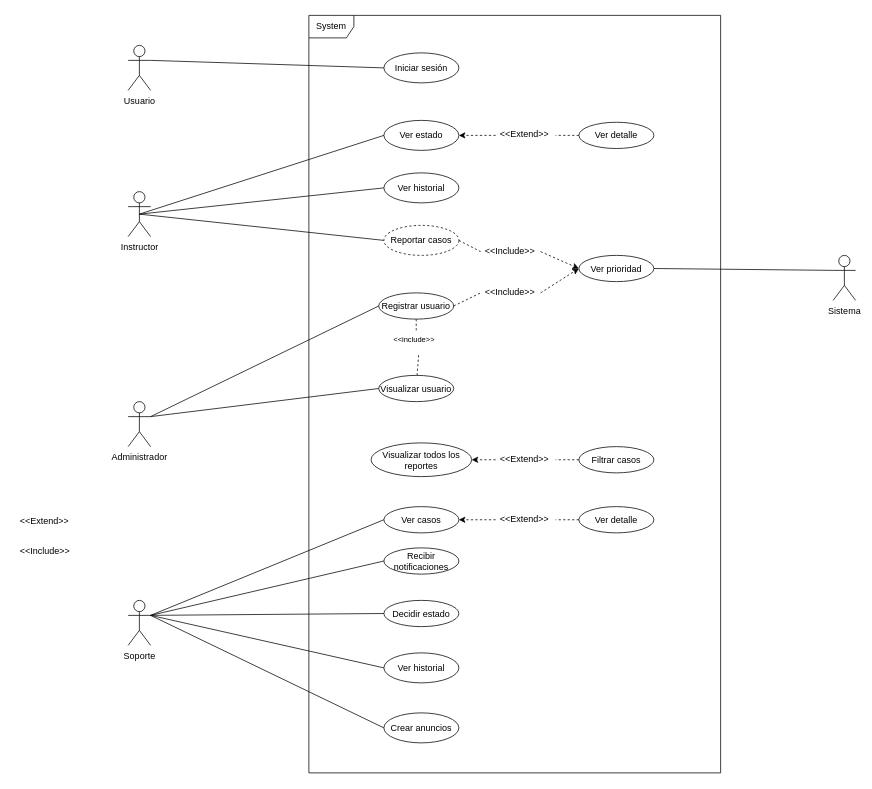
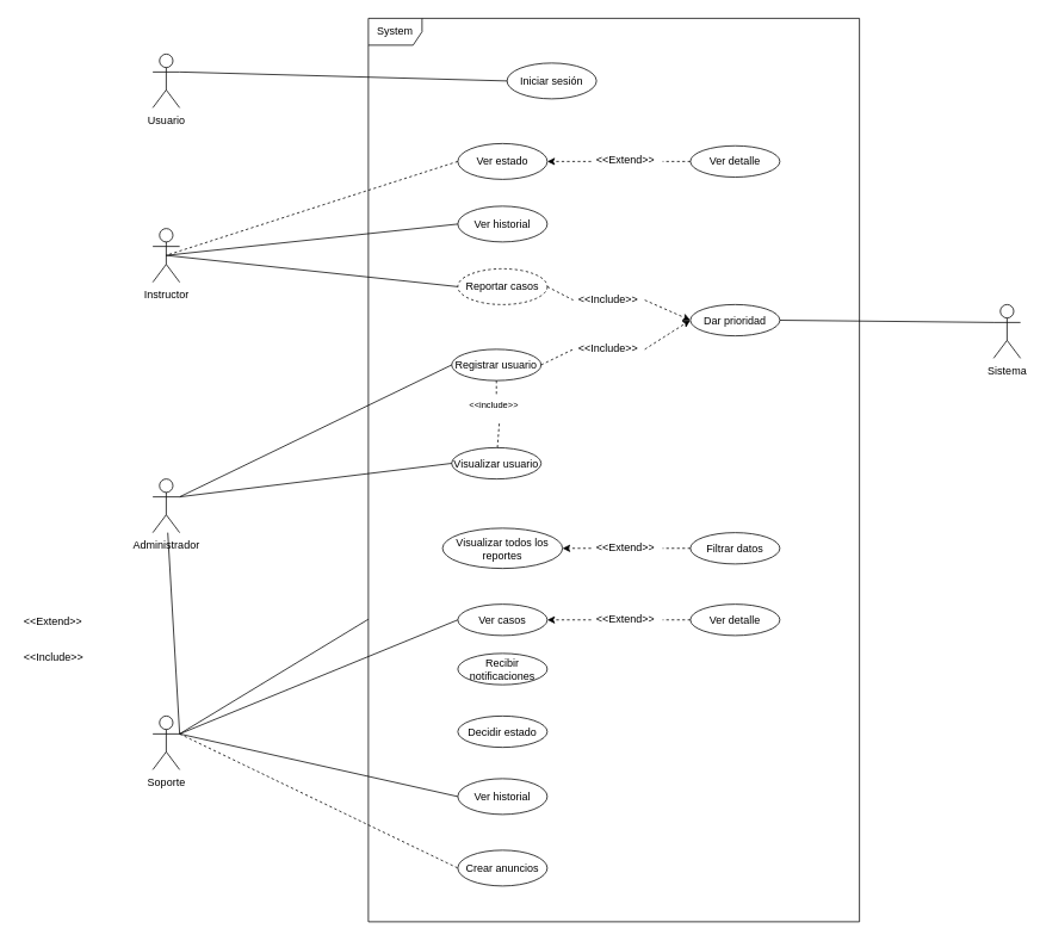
- <mxCell id="7" value="Iniciar sesión" style="ellipse;whiteSpace=wrap;html=1;" vertex="1" parent="1"><mxGeometry x="511" y="70" width="100" height="40" as="geometry" /></mxCell>
+ <mxCell id="7" value="Iniciar sesión" style="ellipse;whiteSpace=wrap;html=1;" vertex="1" parent="1"><mxGeometry x="566" y="70" width="100" height="40" as="geometry" /></mxCell>
- <mxCell id="17" style="rounded=0;orthogonalLoop=1;jettySize=auto;html=1;exitX=0;exitY=0.5;exitDx=0;exitDy=0;endArrow=none;endFill=0;entryX=0.5;entryY=0.5;entryDx=0;entryDy=0;entryPerimeter=0;" edge="1" parent="1" source="16" target="2"><mxGeometry relative="1" as="geometry"><mxPoint x="380" y="315" as="targetPoint" /></mxGeometry></mxCell>
+ <mxCell id="17" style="rounded=0;orthogonalLoop=1;jettySize=auto;html=1;exitX=0;exitY=0.5;exitDx=0;exitDy=0;endArrow=none;endFill=0;entryX=0.5;entryY=0.5;entryDx=0;entryDy=0;entryPerimeter=0;dashed=1;" edge="1" parent="1" source="16" target="2"><mxGeometry relative="1" as="geometry"><mxPoint x="380" y="315" as="targetPoint" /></mxGeometry></mxCell>
- <mxCell id="20" value="Ver prioridad" style="ellipse;whiteSpace=wrap;html=1;" vertex="1" parent="1"><mxGeometry x="771" y="340" width="100" height="35" as="geometry" /></mxCell>
+ <mxCell id="20" value="Dar prioridad" style="ellipse;whiteSpace=wrap;html=1;" vertex="1" parent="1"><mxGeometry x="771" y="340" width="100" height="35" as="geometry" /></mxCell>
- <mxCell id="36" value="Filtrar casos" style="ellipse;whiteSpace=wrap;html=1;" vertex="1" parent="1"><mxGeometry x="771" y="595" width="100" height="35" as="geometry" /></mxCell>
+ <mxCell id="36" value="Filtrar datos" style="ellipse;whiteSpace=wrap;html=1;" vertex="1" parent="1"><mxGeometry x="771" y="595" width="100" height="35" as="geometry" /></mxCell>
- <mxCell id="21" style="rounded=0;orthogonalLoop=1;jettySize=auto;html=1;exitX=1;exitY=0.333;exitDx=0;exitDy=0;exitPerimeter=0;entryX=0;entryY=0.5;entryDx=0;entryDy=0;endArrow=none;endFill=0;" edge="1" parent="1" source="25" target="26"><mxGeometry relative="1" as="geometry" /></mxCell>
+ <mxCell id="21" style="rounded=0;orthogonalLoop=1;jettySize=auto;html=1;exitX=1;exitY=0.333;exitDx=0;exitDy=0;exitPerimeter=0;endArrow=none;endFill=0;" edge="1" parent="1" source="25" target="8"><mxGeometry relative="1" as="geometry" /></mxCell>
- <mxCell id="22" style="rounded=0;orthogonalLoop=1;jettySize=auto;html=1;exitX=1;exitY=0.333;exitDx=0;exitDy=0;exitPerimeter=0;entryX=0;entryY=0.5;entryDx=0;entryDy=0;endArrow=none;endFill=0;" edge="1" parent="1" source="25" target="27"><mxGeometry relative="1" as="geometry" /></mxCell>
+ <mxCell id="22" style="rounded=0;orthogonalLoop=1;jettySize=auto;html=1;exitX=1;exitY=0.333;exitDx=0;exitDy=0;exitPerimeter=0;endArrow=none;endFill=0;" edge="1" parent="1" source="25" target="3"><mxGeometry relative="1" as="geometry" /></mxCell>
- <mxCell id="24" style="rounded=0;orthogonalLoop=1;jettySize=auto;html=1;exitX=1;exitY=0.333;exitDx=0;exitDy=0;exitPerimeter=0;entryX=0;entryY=0.5;entryDx=0;entryDy=0;endArrow=none;endFill=0;" edge="1" parent="1" source="25" target="55"><mxGeometry relative="1" as="geometry" /></mxCell>
+ <mxCell id="24" style="rounded=0;orthogonalLoop=1;jettySize=auto;html=1;exitX=1;exitY=0.333;exitDx=0;exitDy=0;exitPerimeter=0;entryX=0;entryY=0.5;entryDx=0;entryDy=0;endArrow=none;endFill=0;dashed=1;" edge="1" parent="1" source="25" target="55"><mxGeometry relative="1" as="geometry" /></mxCell>
